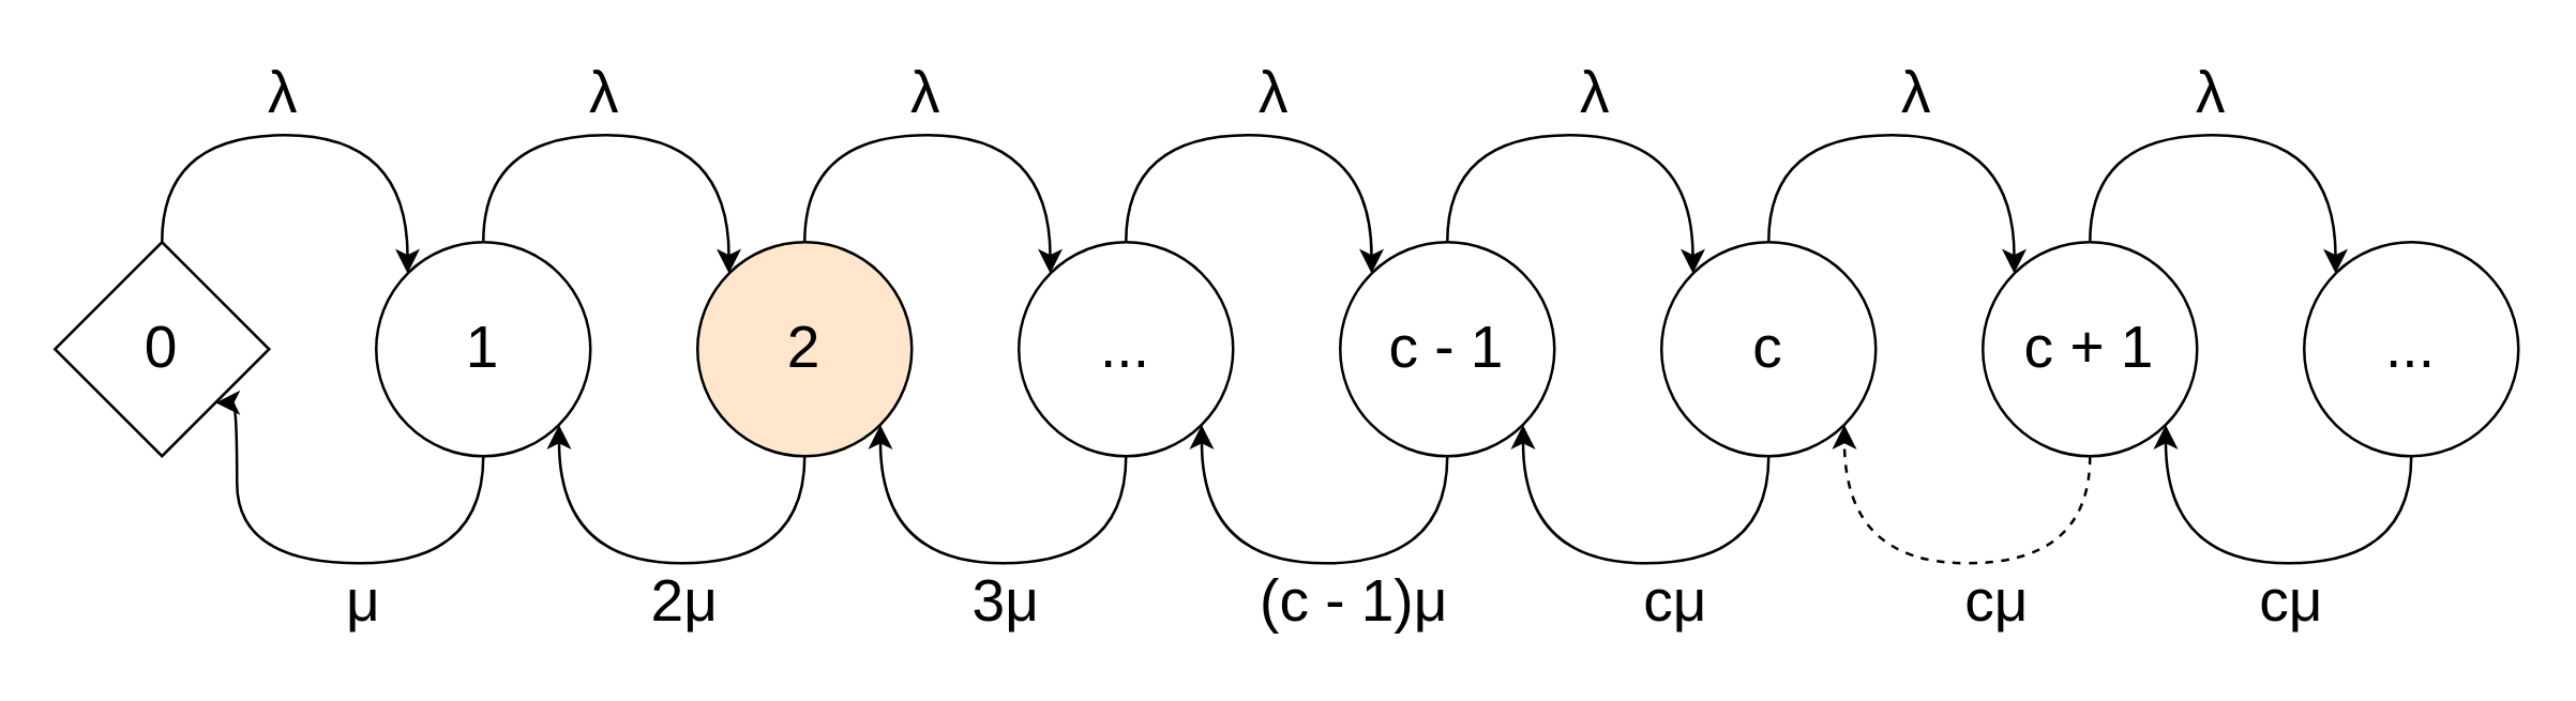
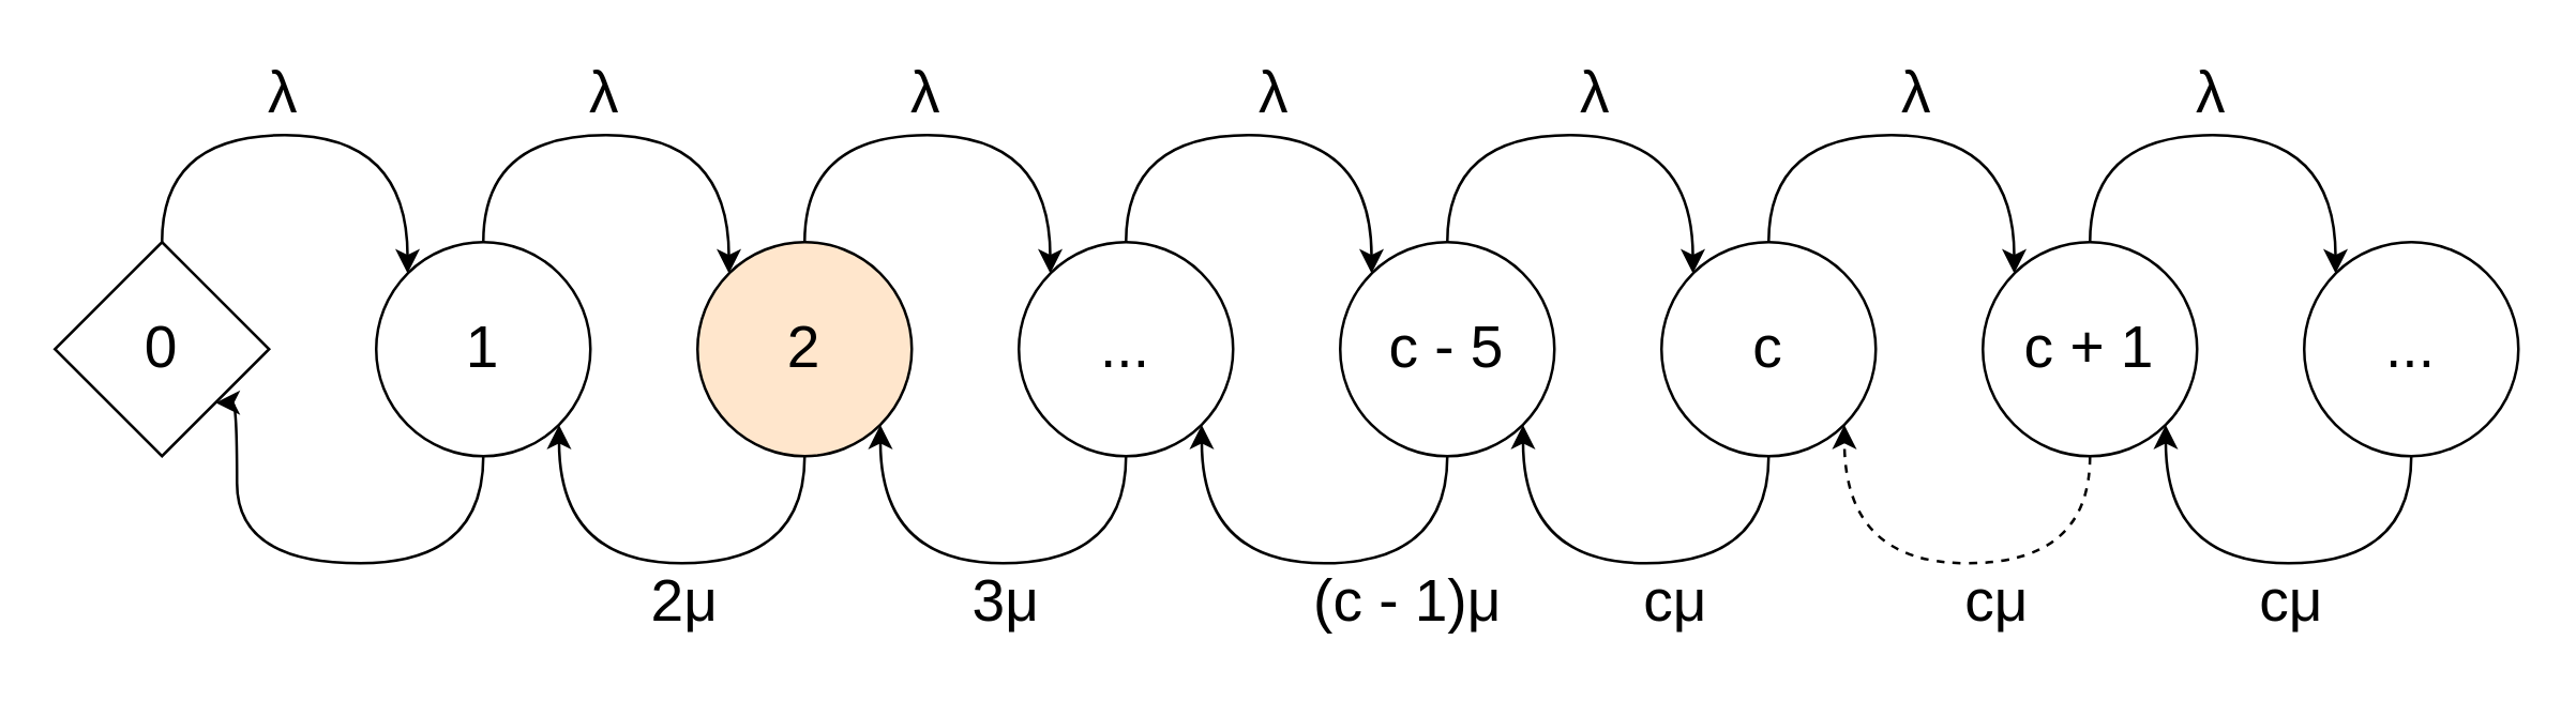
- <mxCell id="11" value="c - 1" style="ellipse;whiteSpace=wrap;html=1;aspect=fixed;fontSize=22;" parent="1" vertex="1"><mxGeometry x="500" y="90" width="80" height="80" as="geometry" /></mxCell>
+ <mxCell id="11" value="c - 5" style="ellipse;whiteSpace=wrap;html=1;aspect=fixed;fontSize=22;" parent="1" vertex="1"><mxGeometry x="500" y="90" width="80" height="80" as="geometry" /></mxCell>
- <mxCell id="31" value="μ" style="text;html=1;align=center;verticalAlign=middle;resizable=0;points=[];autosize=1;strokeColor=none;fontSize=22;" parent="1" vertex="1"><mxGeometry x="120" y="210" width="30" height="30" as="geometry" /></mxCell>
- <mxCell id="34" value="(c - 1)μ" style="text;html=1;align=center;verticalAlign=middle;resizable=0;points=[];autosize=1;strokeColor=none;fontSize=22;" parent="1" vertex="1"><mxGeometry x="460" y="210" width="90" height="30" as="geometry" /></mxCell>
+ <mxCell id="34" value="(c - 1)μ" style="text;html=1;align=center;verticalAlign=middle;resizable=0;points=[];autosize=1;strokeColor=none;fontSize=22;" parent="1" vertex="1"><mxGeometry x="480" y="210" width="90" height="30" as="geometry" /></mxCell>
